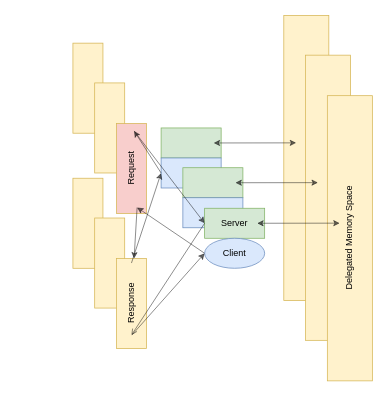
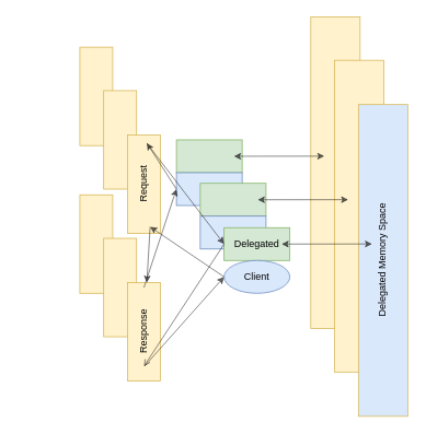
- <mxCell id="24" value="Request" style="rounded=0;whiteSpace=wrap;html=1;flipV=1;horizontal=0;fillColor=#f8cecc;strokeColor=#d6b656;" vertex="1" parent="21"><mxGeometry y="37" width="40" height="120" as="geometry" /></mxCell>
+ <mxCell id="24" value="Request" style="rounded=0;whiteSpace=wrap;html=1;flipV=1;horizontal=0;fillColor=#fff2cc;strokeColor=#d6b656;" vertex="1" parent="21"><mxGeometry y="37" width="40" height="120" as="geometry" /></mxCell>
- <mxCell id="26" value="Server" style="rounded=0;whiteSpace=wrap;html=1;shadow=0;fillColor=#d5e8d4;strokeColor=#82b366;" vertex="1" parent="25"><mxGeometry width="80" height="40" as="geometry" /></mxCell>
+ <mxCell id="26" value="Delegated" style="rounded=0;whiteSpace=wrap;html=1;shadow=0;fillColor=#d5e8d4;strokeColor=#82b366;" vertex="1" parent="25"><mxGeometry width="80" height="40" as="geometry" /></mxCell>
- <mxCell id="23" value="Delegated Memory Space" style="rounded=0;whiteSpace=wrap;html=1;horizontal=0;fillColor=#fff2cc;strokeColor=#d6b656;" vertex="1" parent="21"><mxGeometry x="281" width="60" height="380" as="geometry" /></mxCell>
+ <mxCell id="23" value="Delegated Memory Space" style="rounded=0;whiteSpace=wrap;html=1;horizontal=0;fillColor=#dae8fc;strokeColor=#d6b656;" vertex="1" parent="21"><mxGeometry x="281" width="60" height="380" as="geometry" /></mxCell>
